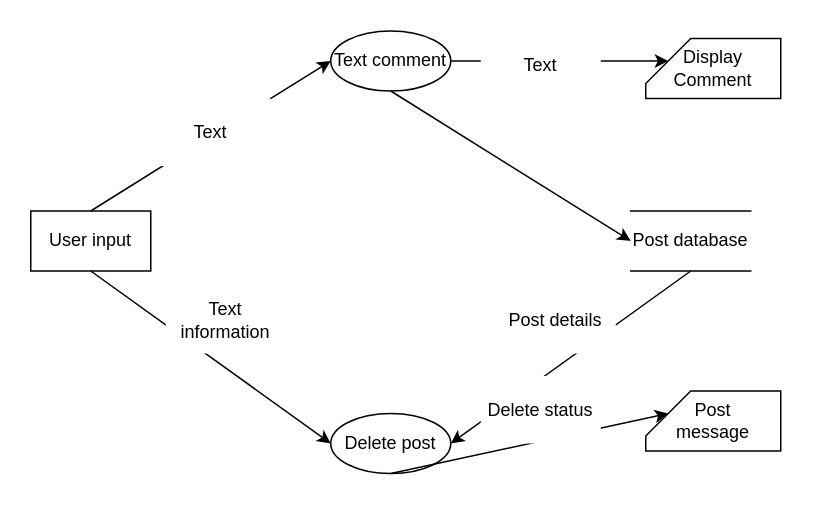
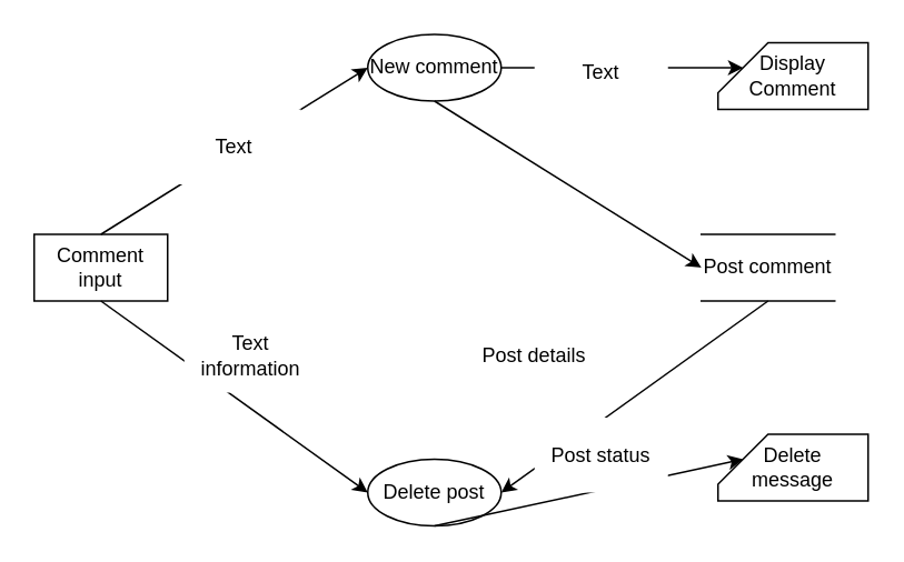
- <mxCell id="3" value="Text comment" style="ellipse;whiteSpace=wrap;html=1;" vertex="1" parent="1"><mxGeometry x="220" y="20" width="80" height="40" as="geometry" /></mxCell>
+ <mxCell id="3" value="New comment" style="ellipse;whiteSpace=wrap;html=1;" vertex="1" parent="1"><mxGeometry x="220" y="20" width="80" height="40" as="geometry" /></mxCell>
- <mxCell id="2" value="User input" style="rounded=0;whiteSpace=wrap;html=1;" vertex="1" parent="1"><mxGeometry x="20" y="140" width="80" height="40" as="geometry" /></mxCell>
+ <mxCell id="2" value="Comment input" style="rounded=0;whiteSpace=wrap;html=1;" vertex="1" parent="1"><mxGeometry x="20" y="140" width="80" height="40" as="geometry" /></mxCell>
- <mxCell id="4" value="Post database" style="shape=partialRectangle;whiteSpace=wrap;html=1;left=0;right=0;fillColor=none;strokeColor=default;" vertex="1" parent="1"><mxGeometry x="420" y="140" width="80" height="40" as="geometry" /></mxCell>
+ <mxCell id="4" value="Post comment" style="shape=partialRectangle;whiteSpace=wrap;html=1;left=0;right=0;fillColor=none;strokeColor=default;" vertex="1" parent="1"><mxGeometry x="420" y="140" width="80" height="40" as="geometry" /></mxCell>
- <mxCell id="13" value="Post details" style="rounded=0;whiteSpace=wrap;html=1;strokeColor=none;fillColor=default;" vertex="1" parent="1"><mxGeometry x="330" y="190" width="80" height="45" as="geometry" /></mxCell>
+ <mxCell id="13" value="Post details" style="rounded=0;whiteSpace=wrap;html=1;strokeColor=none;fillColor=default;" vertex="1" parent="1"><mxGeometry x="280" y="190" width="80" height="45" as="geometry" /></mxCell>
- <mxCell id="16" value="Delete status" style="rounded=0;whiteSpace=wrap;html=1;strokeColor=none;fillColor=default;" vertex="1" parent="1"><mxGeometry x="320" y="250" width="80" height="45" as="geometry" /></mxCell>
+ <mxCell id="16" value="Post status" style="rounded=0;whiteSpace=wrap;html=1;strokeColor=none;fillColor=default;" vertex="1" parent="1"><mxGeometry x="320" y="250" width="80" height="45" as="geometry" /></mxCell>
- <mxCell id="14" value="Post &lt;br&gt;message" style="shape=card;whiteSpace=wrap;html=1;strokeColor=default;fillColor=default;" vertex="1" parent="1"><mxGeometry x="430" y="260" width="90" height="40" as="geometry" /></mxCell>
+ <mxCell id="14" value="Delete &lt;br&gt;message" style="shape=card;whiteSpace=wrap;html=1;strokeColor=default;fillColor=default;" vertex="1" parent="1"><mxGeometry x="430" y="260" width="90" height="40" as="geometry" /></mxCell>
